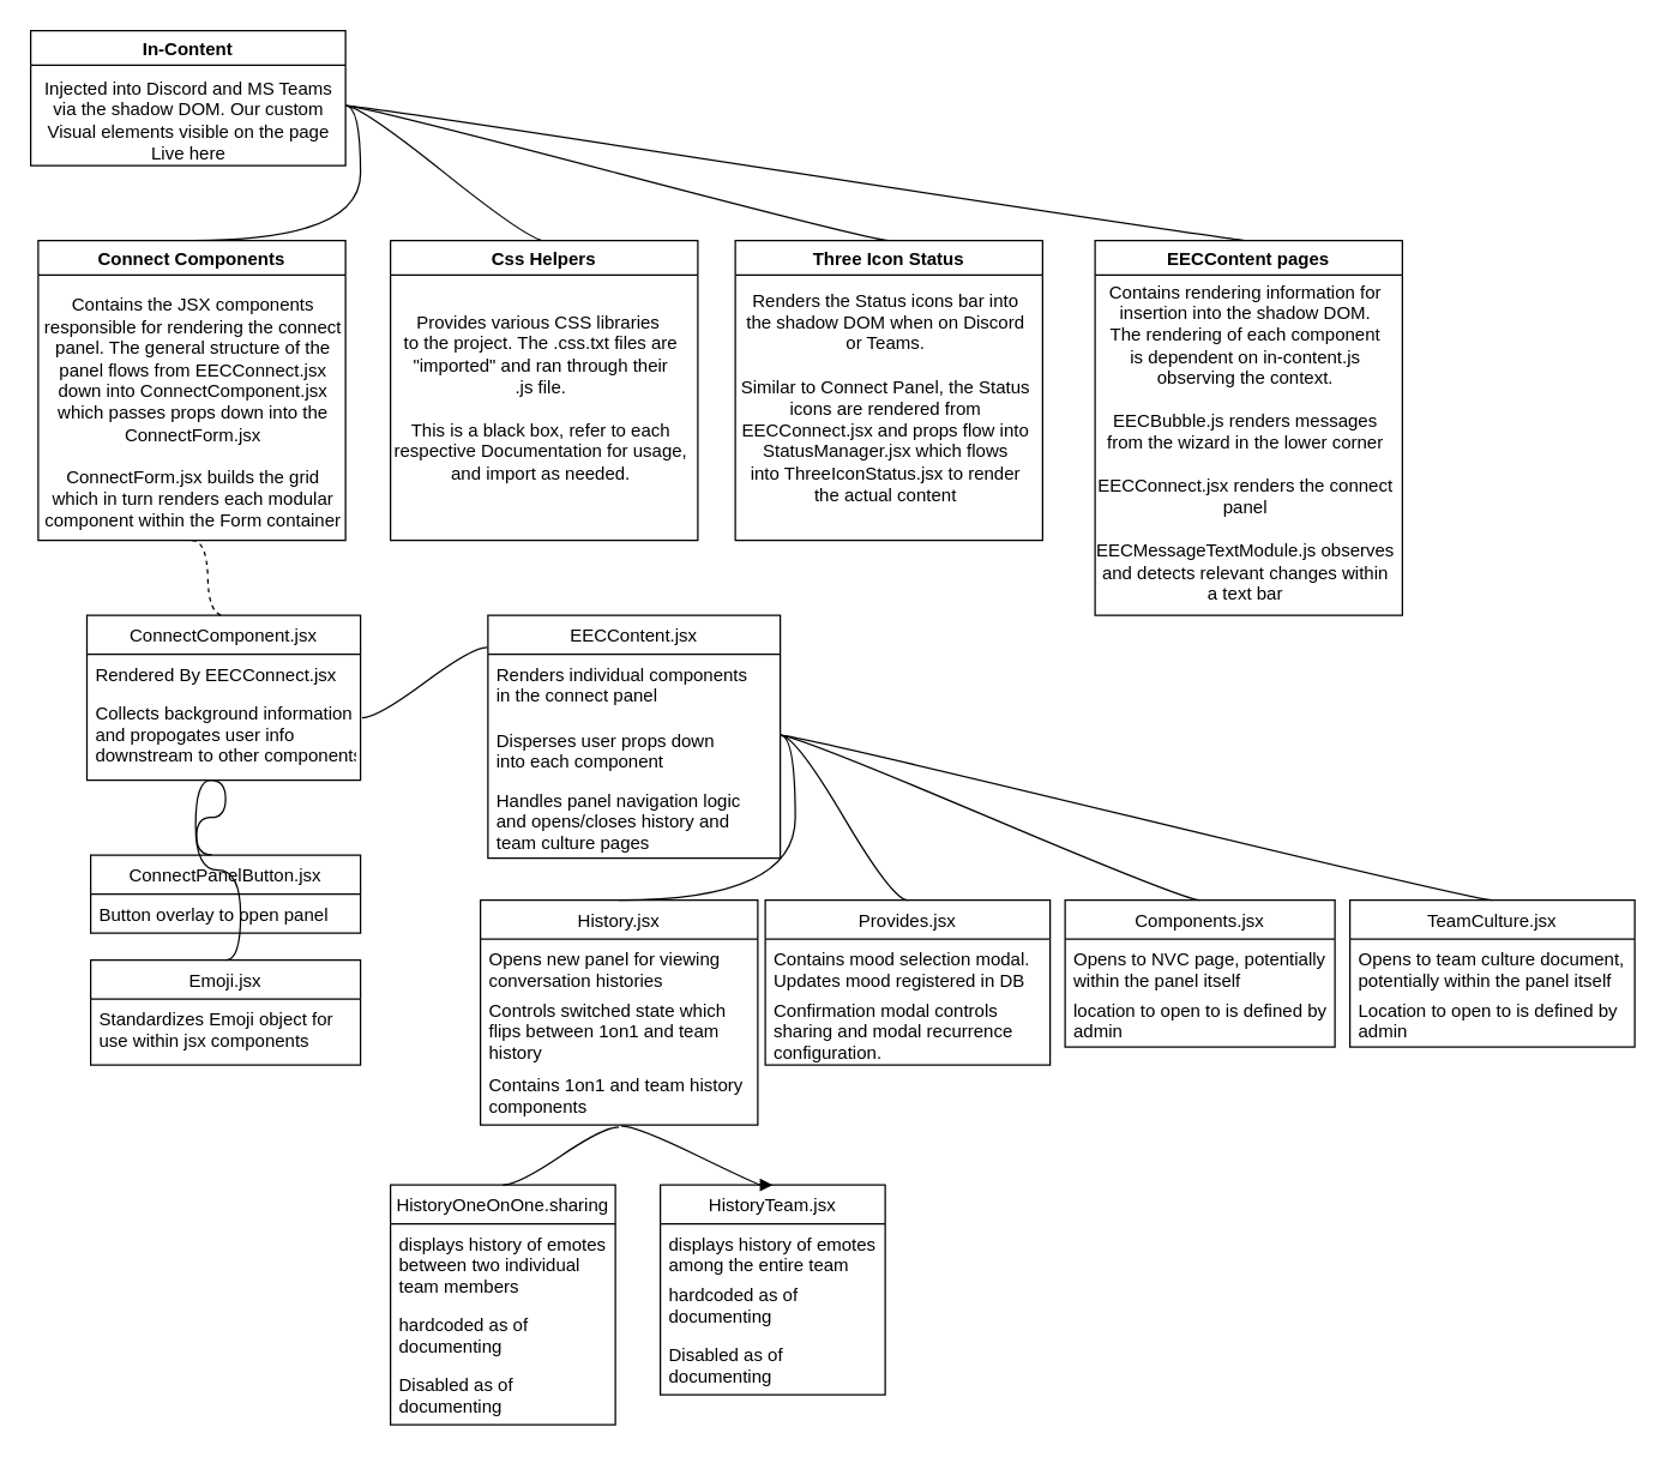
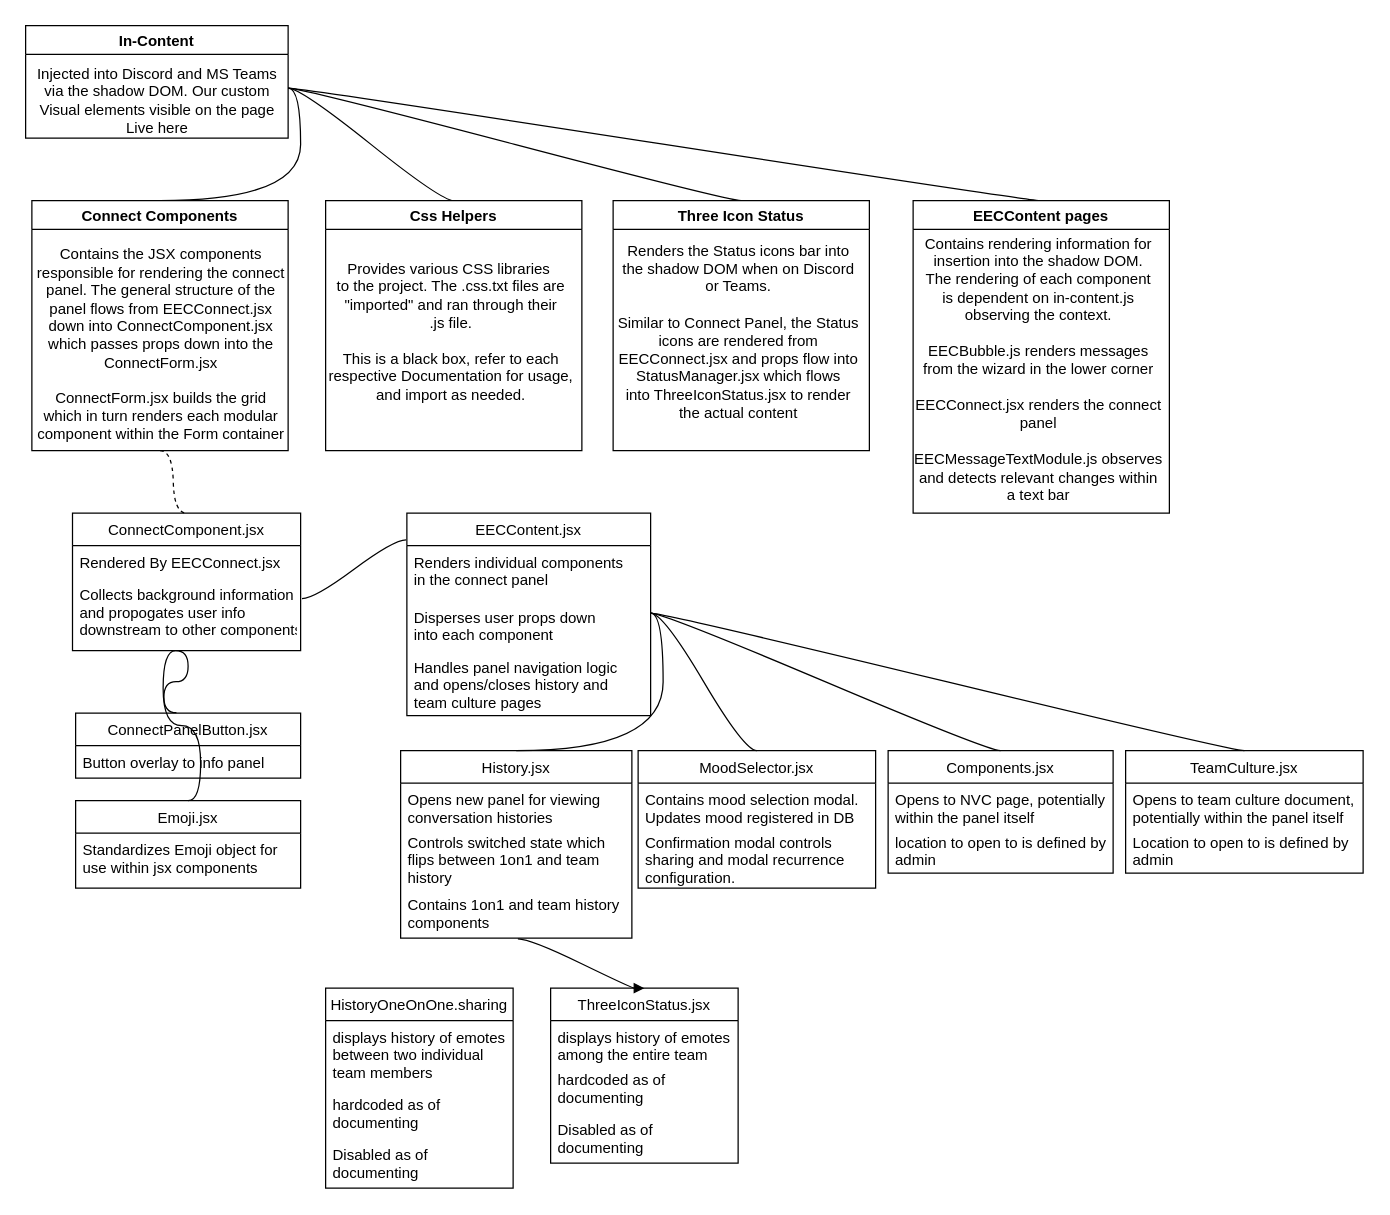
- <mxCell id="27" value="Button overlay to open panel" style="text;strokeColor=none;fillColor=none;align=left;verticalAlign=top;spacingLeft=4;spacingRight=4;overflow=hidden;rotatable=0;points=[[0,0.5],[1,0.5]];portConstraint=eastwest;" vertex="1" parent="26"><mxGeometry y="26" width="180" height="26" as="geometry" /></mxCell>
+ <mxCell id="27" value="Button overlay to info panel" style="text;strokeColor=none;fillColor=none;align=left;verticalAlign=top;spacingLeft=4;spacingRight=4;overflow=hidden;rotatable=0;points=[[0,0.5],[1,0.5]];portConstraint=eastwest;" vertex="1" parent="26"><mxGeometry y="26" width="180" height="26" as="geometry" /></mxCell>
- <mxCell id="35" value="Provides.jsx" style="swimlane;fontStyle=0;childLayout=stackLayout;horizontal=1;startSize=26;fillColor=none;horizontalStack=0;resizeParent=1;resizeParentMax=0;resizeLast=0;collapsible=1;marginBottom=0;" vertex="1" parent="1"><mxGeometry x="510" y="600" width="190" height="110" as="geometry" /></mxCell>
+ <mxCell id="35" value="MoodSelector.jsx" style="swimlane;fontStyle=0;childLayout=stackLayout;horizontal=1;startSize=26;fillColor=none;horizontalStack=0;resizeParent=1;resizeParentMax=0;resizeLast=0;collapsible=1;marginBottom=0;" vertex="1" parent="1"><mxGeometry x="510" y="600" width="190" height="110" as="geometry" /></mxCell>
- <mxCell id="57" value="" style="edgeStyle=entityRelationEdgeStyle;startArrow=none;endArrow=none;segment=10;curved=1;entryX=0.499;entryY=1.033;entryDx=0;entryDy=0;entryPerimeter=0;exitX=0.5;exitY=0;exitDx=0;exitDy=0;" edge="1" target="34" parent="1" source="52"><mxGeometry relative="1" as="geometry"><mxPoint x="320" y="790" as="sourcePoint" /><mxPoint x="360.286" y="770.143" as="targetPoint" /></mxGeometry></mxCell>
- <mxCell id="48" value="HistoryTeam.jsx" style="swimlane;fontStyle=0;childLayout=stackLayout;horizontal=1;startSize=26;fillColor=none;horizontalStack=0;resizeParent=1;resizeParentMax=0;resizeLast=0;collapsible=1;marginBottom=0;" vertex="1" parent="1"><mxGeometry x="440" y="790" width="150" height="140" as="geometry" /></mxCell>
+ <mxCell id="48" value="ThreeIconStatus.jsx" style="swimlane;fontStyle=0;childLayout=stackLayout;horizontal=1;startSize=26;fillColor=none;horizontalStack=0;resizeParent=1;resizeParentMax=0;resizeLast=0;collapsible=1;marginBottom=0;" vertex="1" parent="1"><mxGeometry x="440" y="790" width="150" height="140" as="geometry" /></mxCell>
